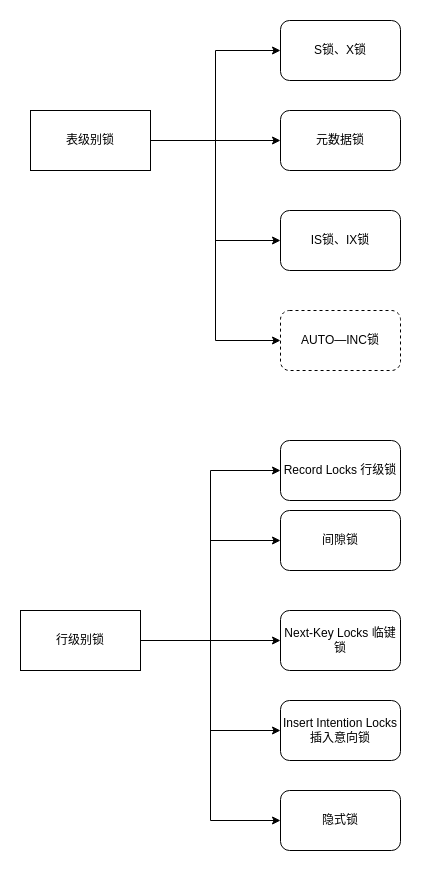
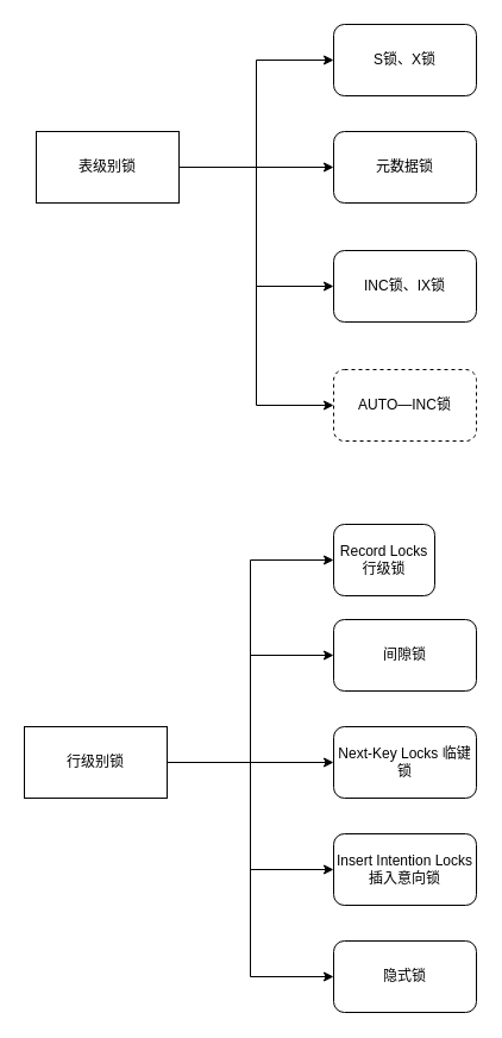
- <mxCell id="9" value="IS锁、IX锁" style="rounded=1;whiteSpace=wrap;html=1;" vertex="1" parent="1"><mxGeometry x="280" y="210" width="120" height="60" as="geometry" /></mxCell>
+ <mxCell id="9" value="INC锁、IX锁" style="rounded=1;whiteSpace=wrap;html=1;" vertex="1" parent="1"><mxGeometry x="280" y="210" width="120" height="60" as="geometry" /></mxCell>
- <mxCell id="17" value="Record Locks 行级锁" style="rounded=1;whiteSpace=wrap;html=1;" vertex="1" parent="1"><mxGeometry x="280" y="440" width="120" height="60" as="geometry" /></mxCell>
+ <mxCell id="17" value="Record Locks 行级锁" style="rounded=1;whiteSpace=wrap;html=1;" vertex="1" parent="1"><mxGeometry x="280" y="440" width="85" height="60" as="geometry" /></mxCell>
- <mxCell id="18" value="间隙锁" style="rounded=1;whiteSpace=wrap;html=1;" vertex="1" parent="1"><mxGeometry x="280" y="510" width="120" height="60" as="geometry" /></mxCell>
+ <mxCell id="18" value="间隙锁" style="rounded=1;whiteSpace=wrap;html=1;" vertex="1" parent="1"><mxGeometry x="280" y="520" width="120" height="60" as="geometry" /></mxCell>
